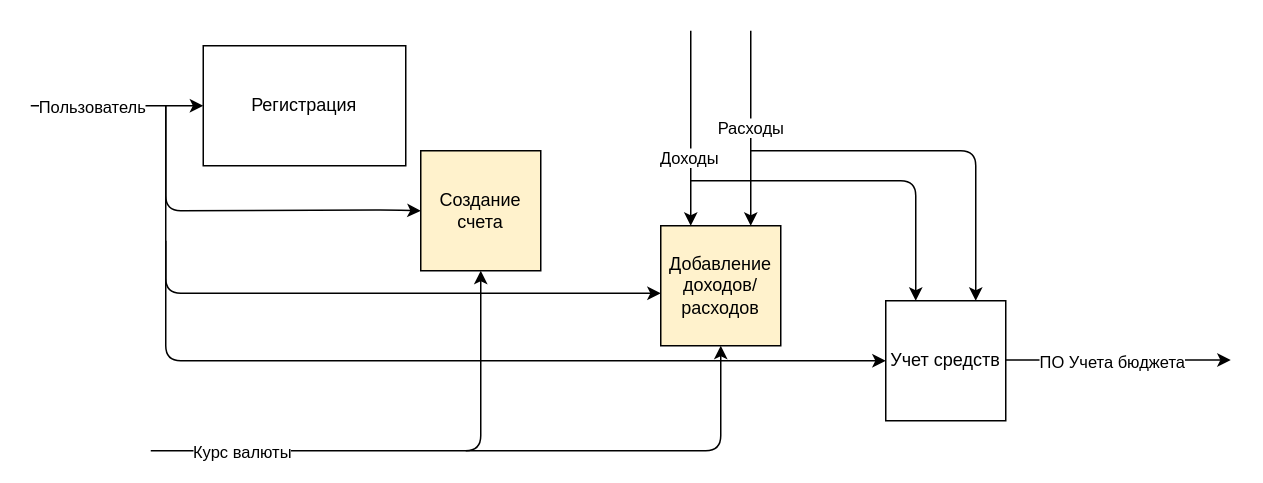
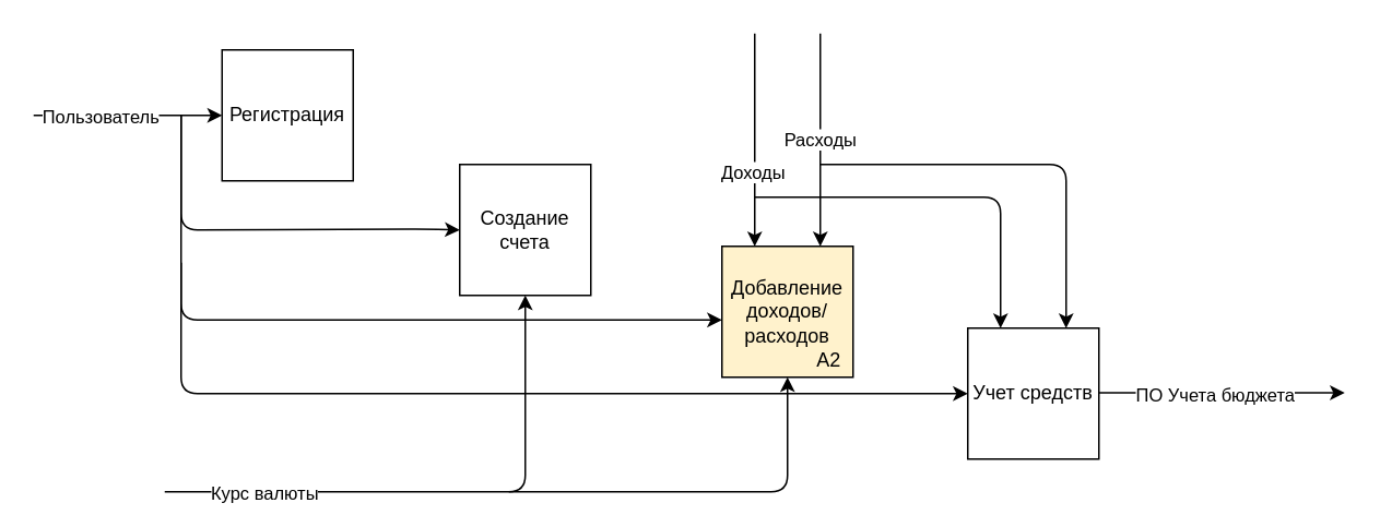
- <mxCell id="2" value="Регистрация" style="whiteSpace=wrap;html=1;aspect=fixed;" vertex="1" parent="1"><mxGeometry x="135" y="30" width="135" height="80" as="geometry" /></mxCell>
+ <mxCell id="2" value="Регистрация" style="whiteSpace=wrap;html=1;aspect=fixed;" vertex="1" parent="1"><mxGeometry x="135" y="30" width="80" height="80" as="geometry" /></mxCell>
- <mxCell id="3" value="Создание счета" style="whiteSpace=wrap;html=1;aspect=fixed;fillColor=#fff2cc;" vertex="1" parent="1"><mxGeometry x="280" y="100" width="80" height="80" as="geometry" /></mxCell>
+ <mxCell id="3" value="Создание счета" style="whiteSpace=wrap;html=1;aspect=fixed;" vertex="1" parent="1"><mxGeometry x="280" y="100" width="80" height="80" as="geometry" /></mxCell>
+ <mxCell id="6" value="А2" style="text;html=1;align=center;verticalAlign=middle;resizable=0;points=[];autosize=1;" vertex="1" parent="1"><mxGeometry x="490" y="210" width="30" height="20" as="geometry" /></mxCell>
